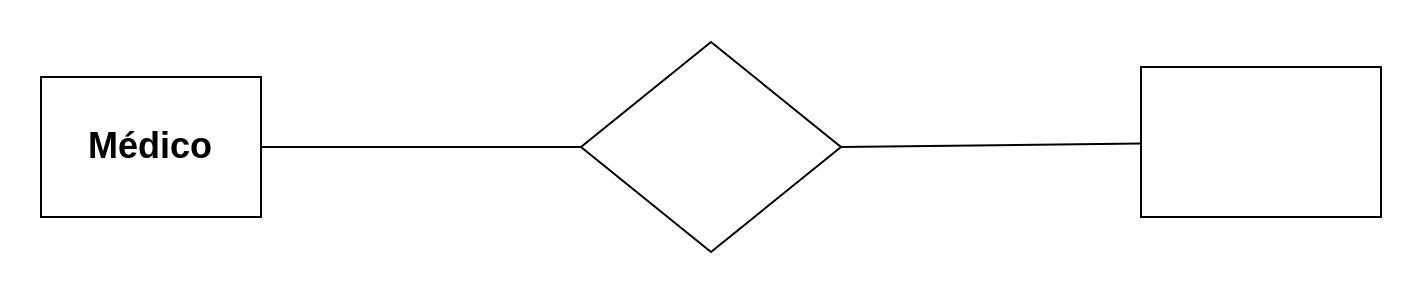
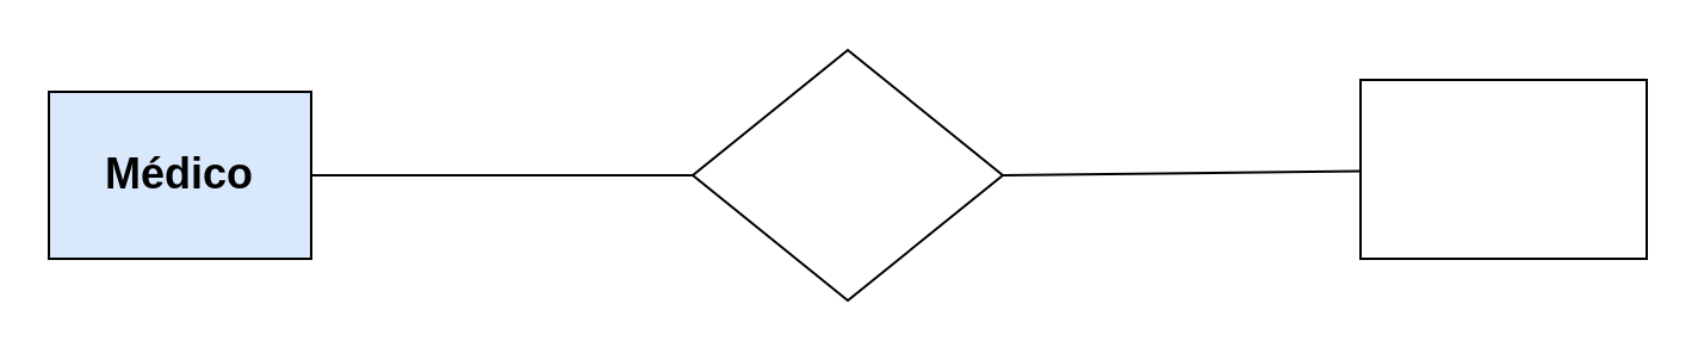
- <mxCell id="3" value="&lt;h2&gt;Médico&lt;/h2&gt;" style="rounded=0;whiteSpace=wrap;html=1;" vertex="1" parent="1"><mxGeometry x="20" y="38" width="110" height="70" as="geometry" /></mxCell>
+ <mxCell id="3" value="&lt;h2&gt;Médico&lt;/h2&gt;" style="rounded=0;whiteSpace=wrap;html=1;fillColor=#dae8fc;" vertex="1" parent="1"><mxGeometry x="20" y="38" width="110" height="70" as="geometry" /></mxCell>
